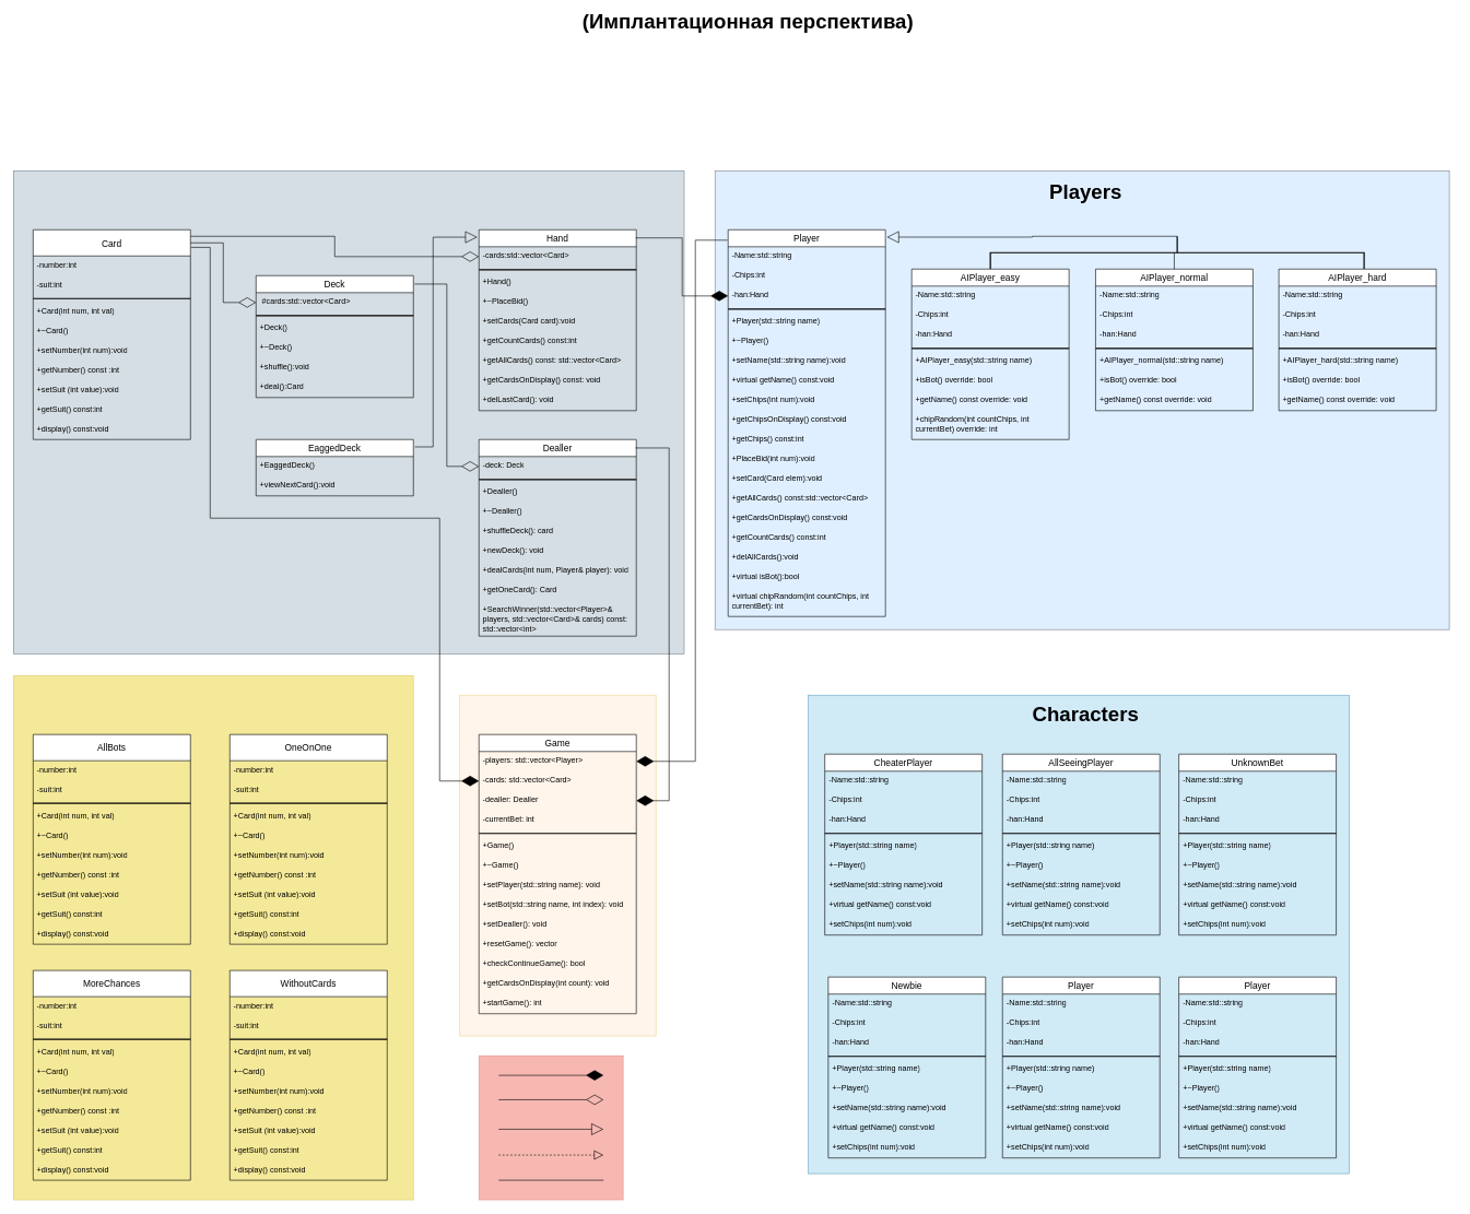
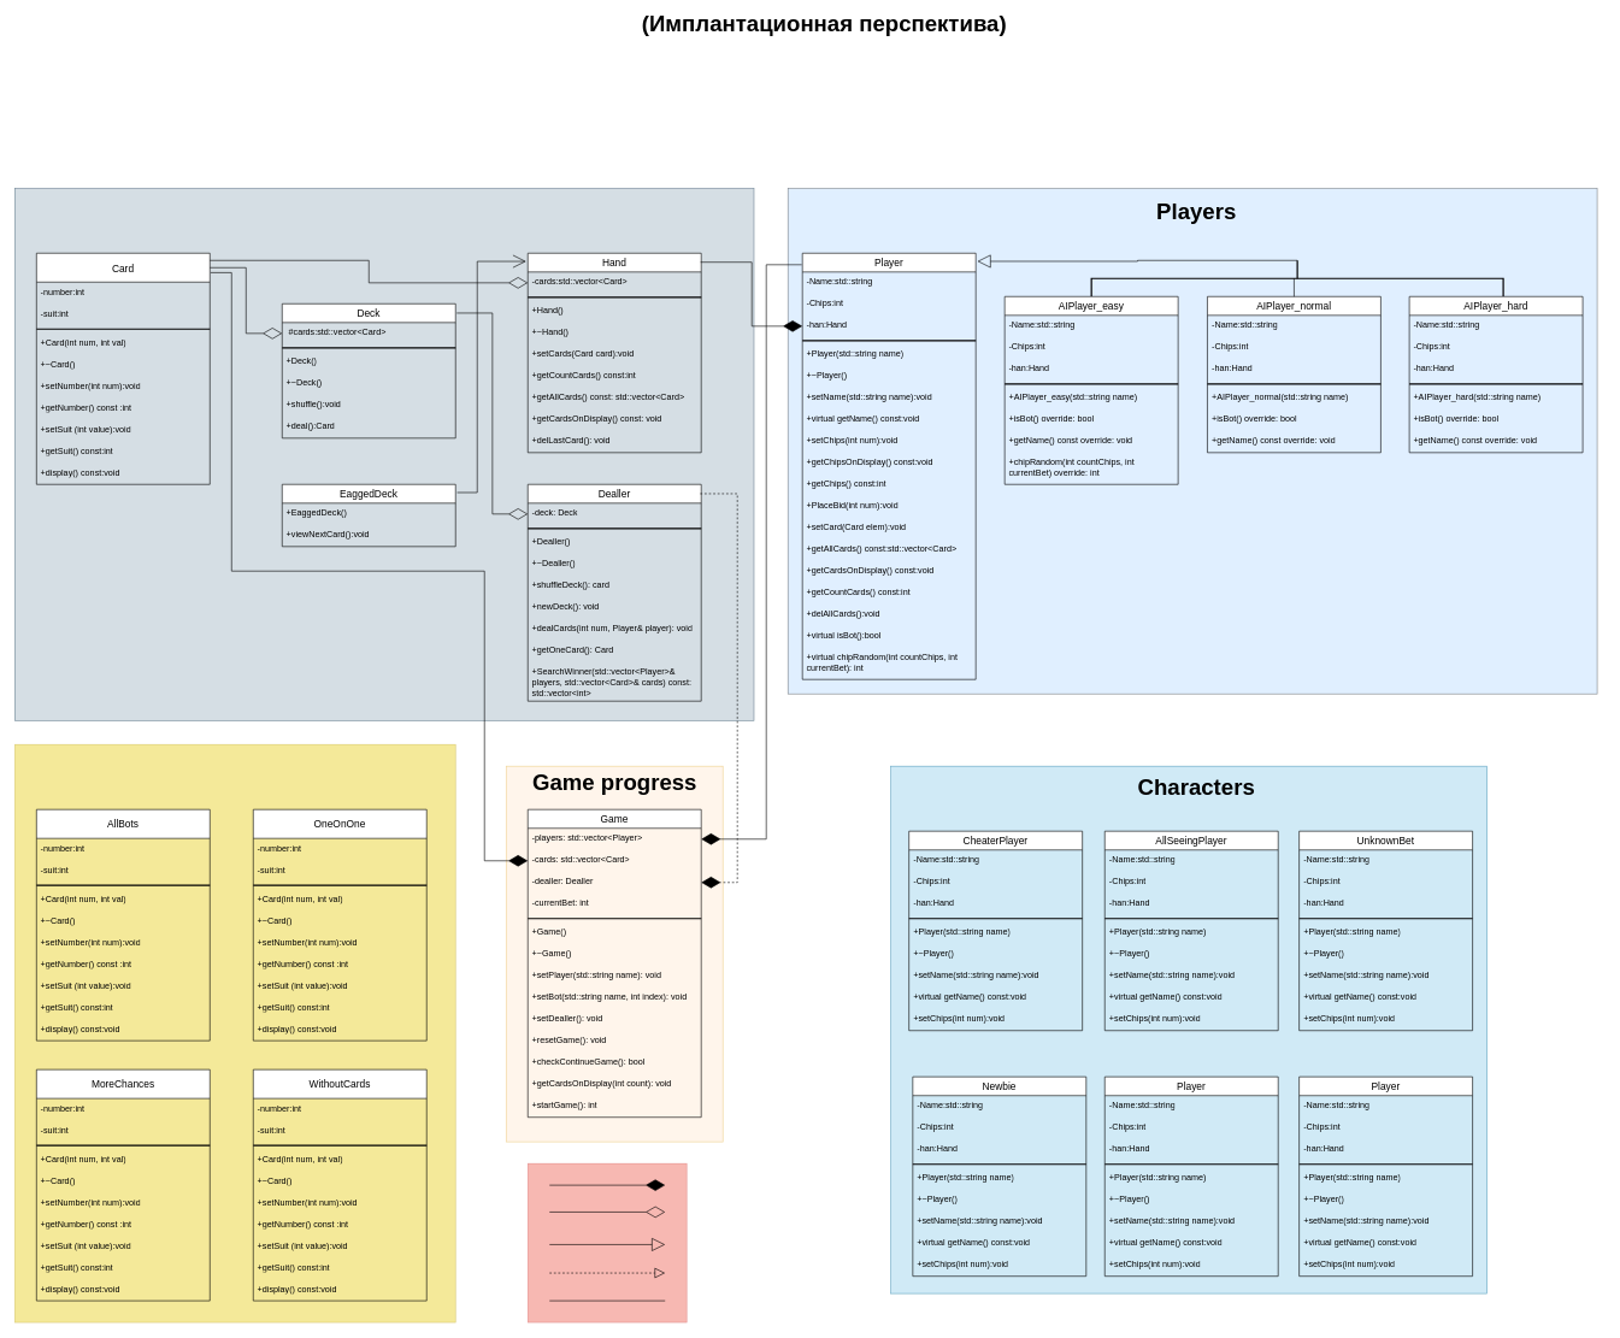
- <mxCell id="122" value="" style="endArrow=block;endSize=16;endFill=0;html=1;rounded=0;entryX=-0.01;entryY=0.041;entryDx=0;entryDy=0;entryPerimeter=0;edgeStyle=elbowEdgeStyle;exitX=1.009;exitY=0.131;exitDx=0;exitDy=0;exitPerimeter=0;" edge="1" parent="1" source="34" target="24"><mxGeometry y="-50" width="160" relative="1" as="geometry"><mxPoint x="650" y="670" as="sourcePoint" /><mxPoint x="750.48" y="333.792" as="targetPoint" /><mxPoint as="offset" /><Array as="points"><mxPoint x="660" y="530" /></Array></mxGeometry></mxCell>
+ <mxCell id="122" value="" style="endArrow=open;endSize=16;endFill=0;html=1;rounded=0;entryX=-0.01;entryY=0.041;entryDx=0;entryDy=0;entryPerimeter=0;edgeStyle=elbowEdgeStyle;exitX=1.009;exitY=0.131;exitDx=0;exitDy=0;exitPerimeter=0;" edge="1" parent="1" source="34" target="24"><mxGeometry y="-50" width="160" relative="1" as="geometry"><mxPoint x="650" y="670" as="sourcePoint" /><mxPoint x="750.48" y="333.792" as="targetPoint" /><mxPoint as="offset" /><Array as="points"><mxPoint x="660" y="530" /></Array></mxGeometry></mxCell>
- <mxCell id="28" value="+~PlaceBid()" style="text;strokeColor=none;fillColor=none;spacingLeft=4;spacingRight=4;overflow=hidden;rotatable=0;points=[[0,0.5],[1,0.5]];portConstraint=eastwest;fontSize=12;whiteSpace=wrap;html=1;" vertex="1" parent="24"><mxGeometry y="96" width="240" height="30" as="geometry" /></mxCell>
+ <mxCell id="28" value="+~Hand()" style="text;strokeColor=none;fillColor=none;spacingLeft=4;spacingRight=4;overflow=hidden;rotatable=0;points=[[0,0.5],[1,0.5]];portConstraint=eastwest;fontSize=12;whiteSpace=wrap;html=1;" vertex="1" parent="24"><mxGeometry y="96" width="240" height="30" as="geometry" /></mxCell>
- <mxCell id="120" value="" style="endArrow=diamondThin;endFill=1;endSize=24;html=1;rounded=0;edgeStyle=elbowEdgeStyle;exitX=0.994;exitY=0.043;exitDx=0;exitDy=0;exitPerimeter=0;entryX=1;entryY=0.5;entryDx=0;entryDy=0;" edge="1" parent="1" source="57" target="70"><mxGeometry width="160" relative="1" as="geometry"><mxPoint x="980" y="682.3" as="sourcePoint" /><mxPoint x="980.72" y="1044.91" as="targetPoint" /><Array as="points"><mxPoint x="1020" y="910" /></Array></mxGeometry></mxCell>
+ <mxCell id="120" value="" style="endArrow=diamondThin;endFill=1;endSize=24;html=1;rounded=0;edgeStyle=elbowEdgeStyle;exitX=0.994;exitY=0.043;exitDx=0;exitDy=0;exitPerimeter=0;entryX=1;entryY=0.5;entryDx=0;entryDy=0;dashed=1;" edge="1" parent="1" source="57" target="70"><mxGeometry width="160" relative="1" as="geometry"><mxPoint x="980" y="682.3" as="sourcePoint" /><mxPoint x="980.72" y="1044.91" as="targetPoint" /><Array as="points"><mxPoint x="1020" y="910" /></Array></mxGeometry></mxCell>
+ <mxCell id="127" value="Game progress" style="text;align=center;fontStyle=1;verticalAlign=middle;spacingLeft=3;spacingRight=3;strokeColor=none;rotatable=0;points=[[0,0.5],[1,0.5]];portConstraint=eastwest;html=1;fontSize=31;" vertex="1" parent="1"><mxGeometry x="700" y="1070" width="300" height="26" as="geometry" /></mxCell>
- <mxCell id="78" value="+resetGame(): vector&amp;nbsp;" style="text;strokeColor=none;fillColor=none;spacingLeft=4;spacingRight=4;overflow=hidden;rotatable=0;points=[[0,0.5],[1,0.5]];portConstraint=eastwest;fontSize=12;whiteSpace=wrap;html=1;" vertex="1" parent="67"><mxGeometry y="306" width="240" height="30" as="geometry" /></mxCell>
+ <mxCell id="78" value="+resetGame(): void&amp;nbsp;" style="text;strokeColor=none;fillColor=none;spacingLeft=4;spacingRight=4;overflow=hidden;rotatable=0;points=[[0,0.5],[1,0.5]];portConstraint=eastwest;fontSize=12;whiteSpace=wrap;html=1;" vertex="1" parent="67"><mxGeometry y="306" width="240" height="30" as="geometry" /></mxCell>
